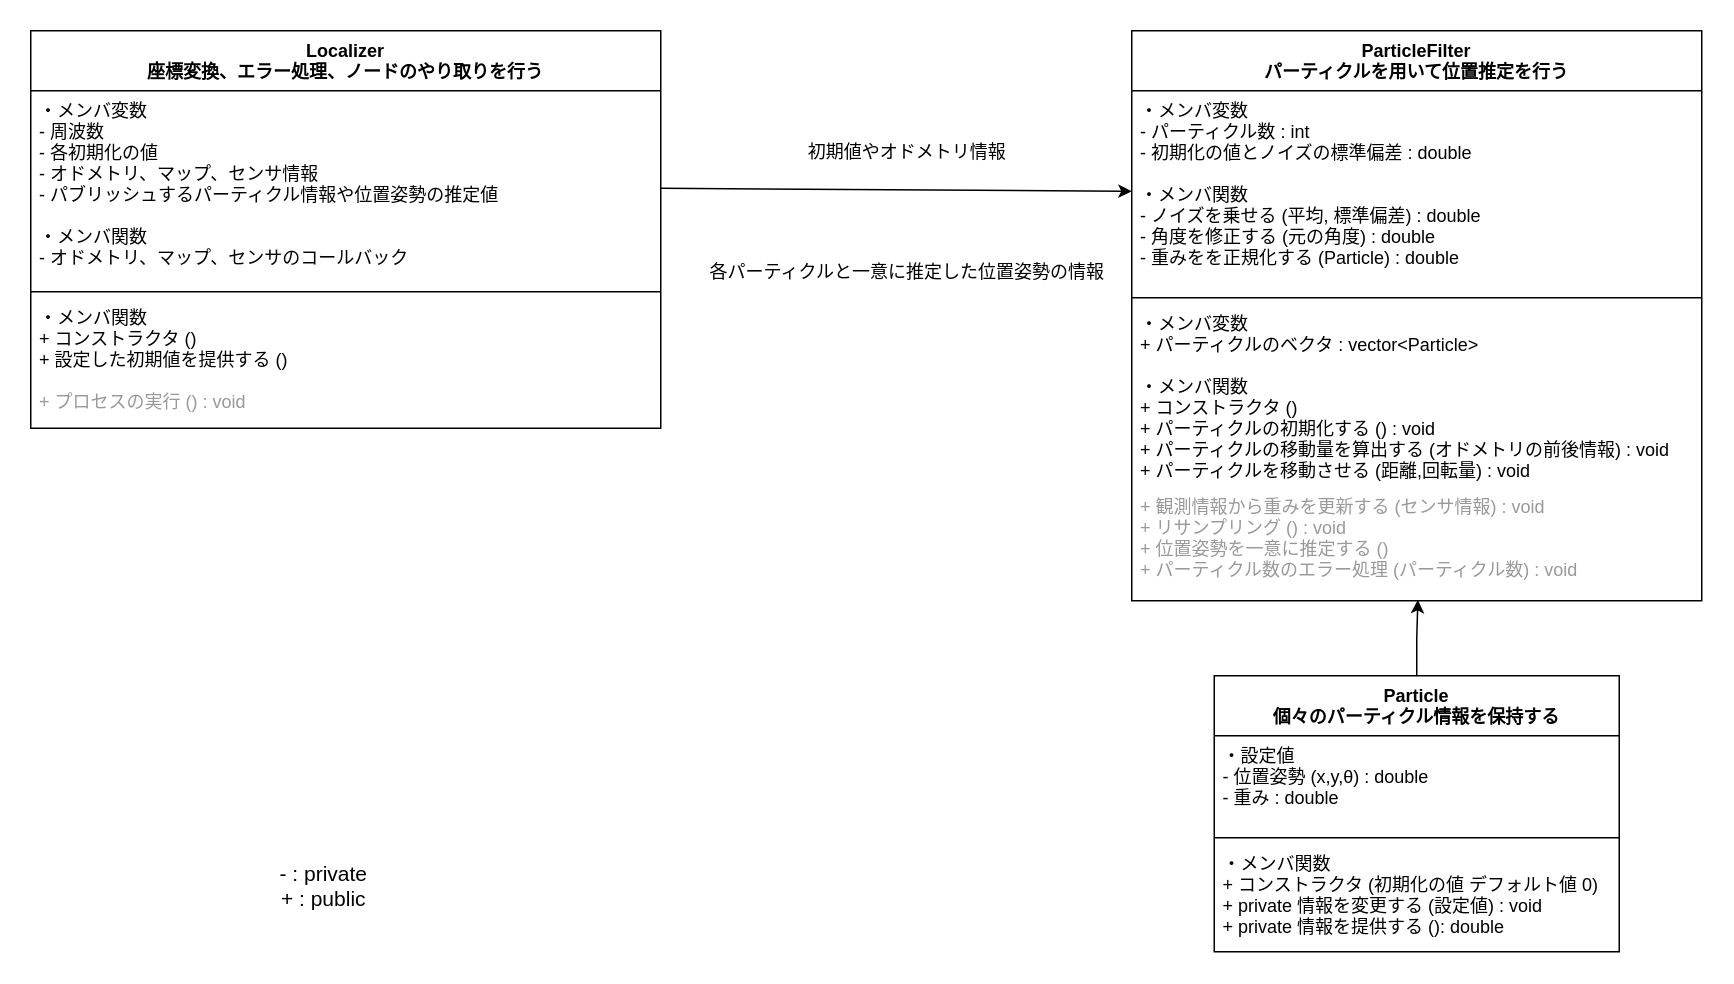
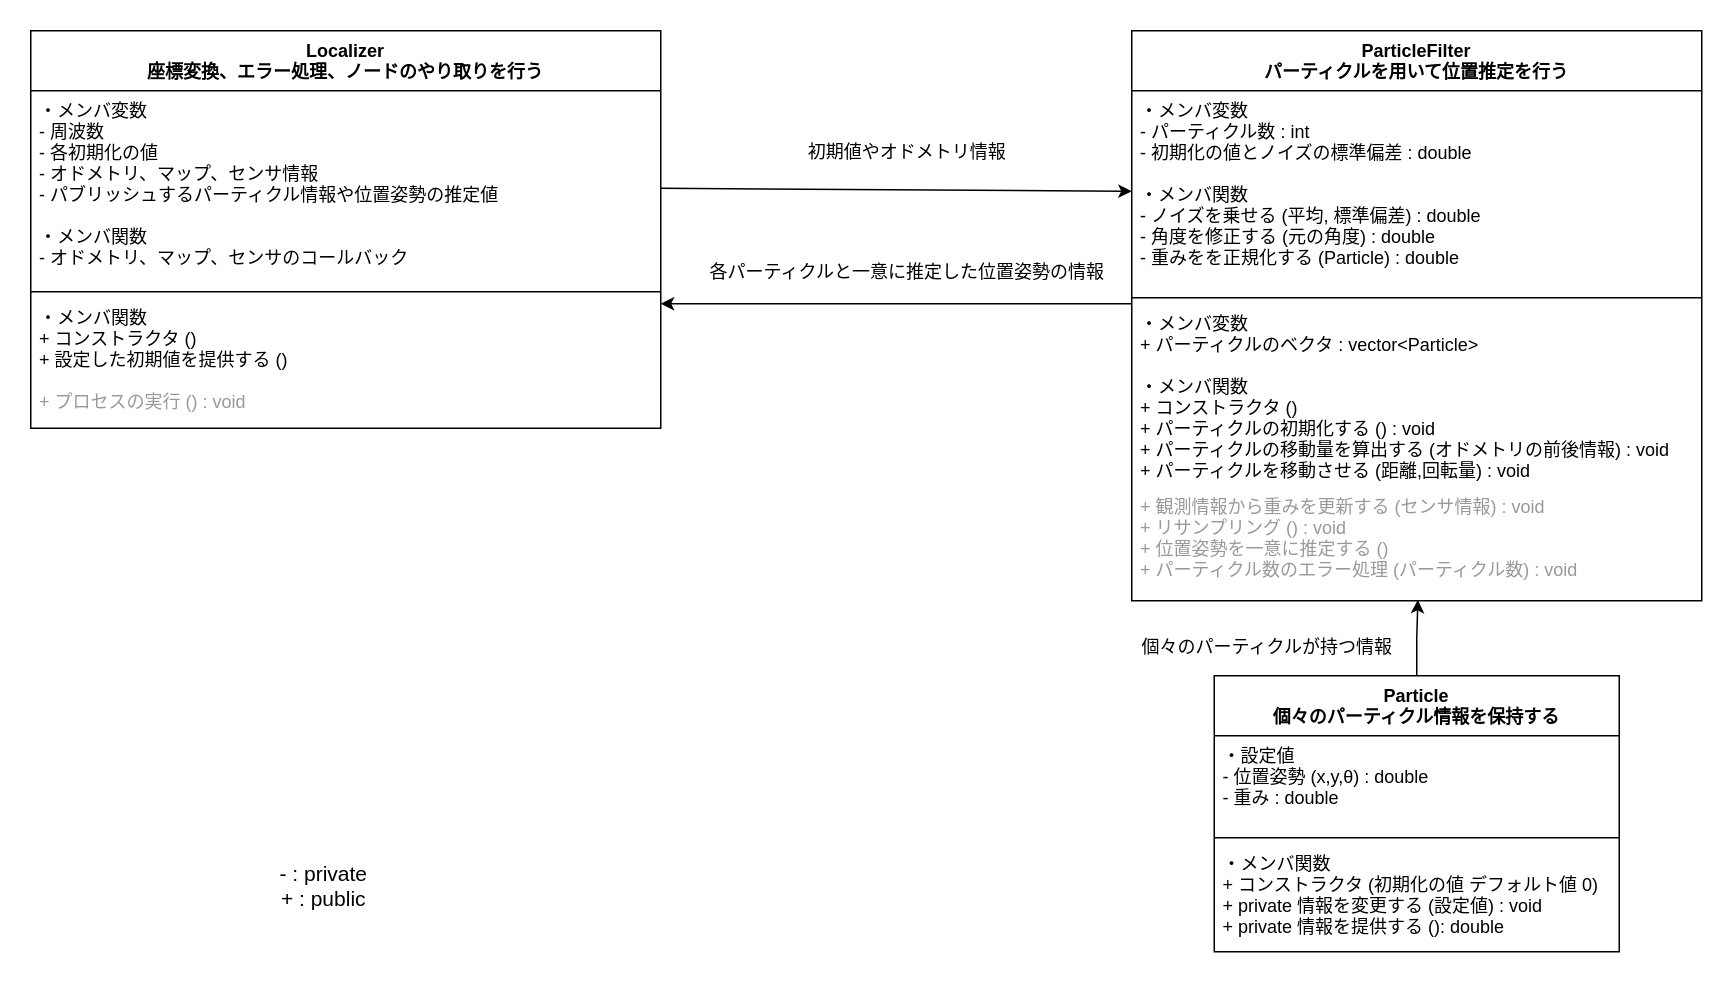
+ <mxCell id="12" style="edgeStyle=orthogonalEdgeStyle;rounded=0;orthogonalLoop=1;jettySize=auto;html=1;fontSize=14;fontColor=#000000;" edge="1" parent="1" source="13" target="5"><mxGeometry relative="1" as="geometry"><Array as="points"><mxPoint x="630" y="202" /><mxPoint x="630" y="202" /></Array></mxGeometry></mxCell>
+ <mxCell id="22" value="&lt;span style=&quot;font-size: 12px&quot;&gt;個々のパーティクルが持つ情報&lt;/span&gt;" style="text;html=1;align=center;verticalAlign=middle;resizable=0;points=[];autosize=1;strokeColor=none;fillColor=none;fontSize=14;fontColor=#000000;" vertex="1" parent="1"><mxGeometry x="754" y="420" width="180" height="20" as="geometry" /></mxCell>
